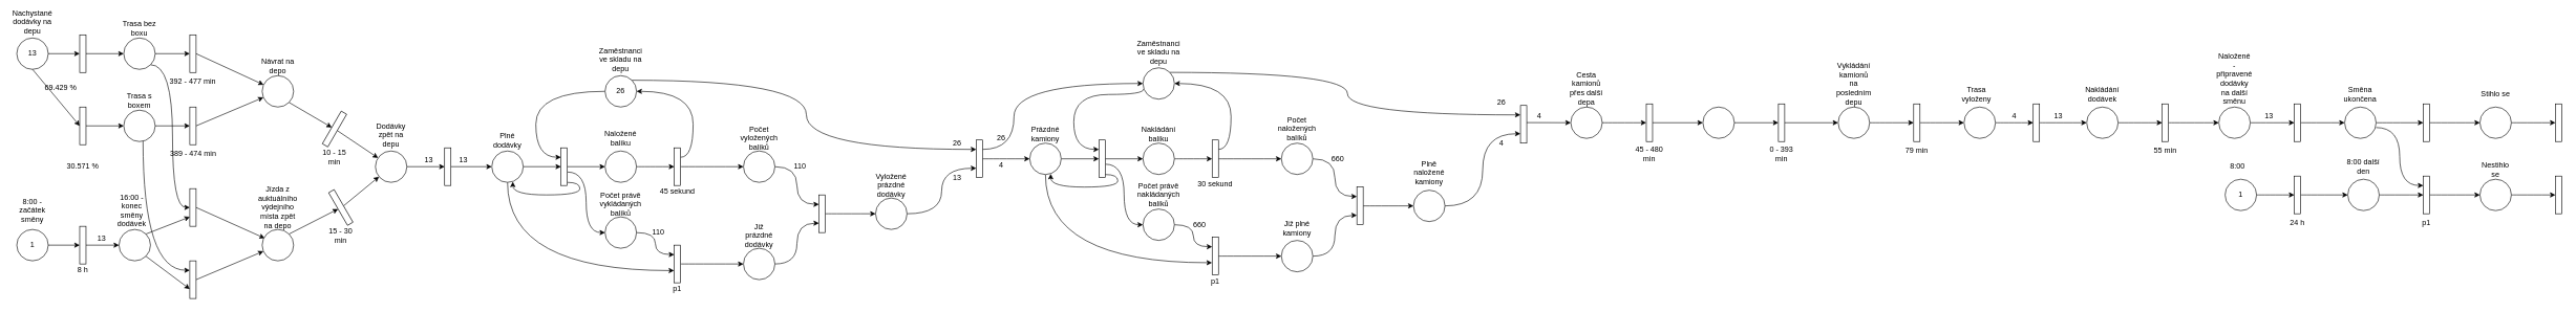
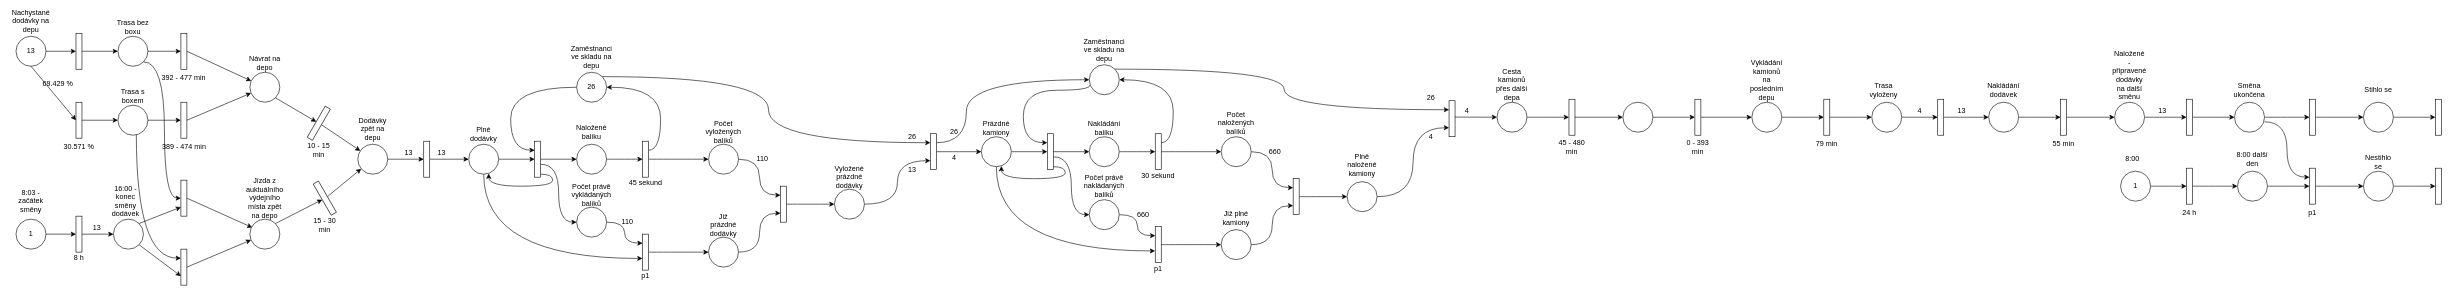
- <mxCell id="11" value="30.571 %" style="text;html=1;strokeColor=none;fillColor=none;align=center;verticalAlign=middle;whiteSpace=wrap;rounded=0;" parent="1" vertex="1"><mxGeometry x="100" y="250" width="60" height="30" as="geometry" /></mxCell>
+ <mxCell id="11" value="30.571 %" style="text;html=1;strokeColor=none;fillColor=none;align=center;verticalAlign=middle;whiteSpace=wrap;rounded=0;" parent="1" vertex="1"><mxGeometry x="100" y="230" width="60" height="30" as="geometry" /></mxCell>
- <mxCell id="37" value="8:00 - začátek směny" style="text;html=1;strokeColor=none;fillColor=none;align=center;verticalAlign=middle;whiteSpace=wrap;rounded=0;" parent="1" vertex="1"><mxGeometry x="20" y="320" width="60" height="30" as="geometry" /></mxCell>
+ <mxCell id="37" value="8:03 - začátek směny" style="text;html=1;strokeColor=none;fillColor=none;align=center;verticalAlign=middle;whiteSpace=wrap;rounded=0;" parent="1" vertex="1"><mxGeometry x="20" y="320" width="60" height="30" as="geometry" /></mxCell>
